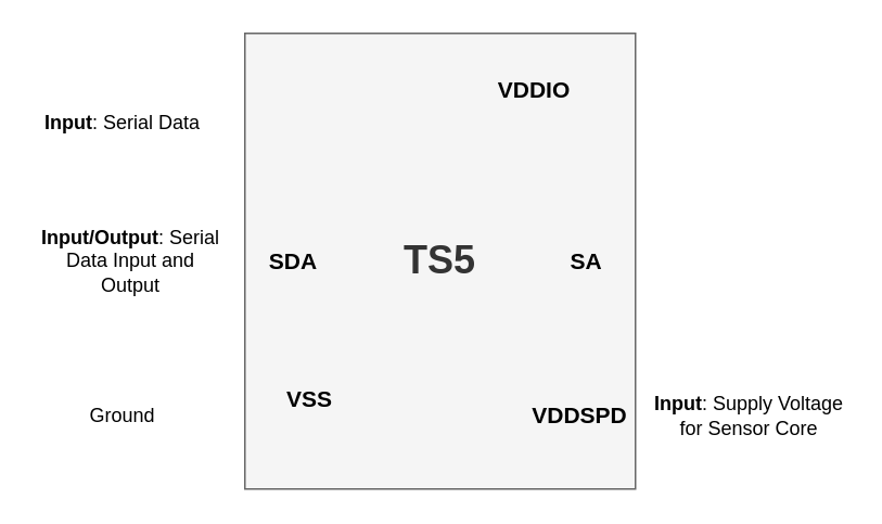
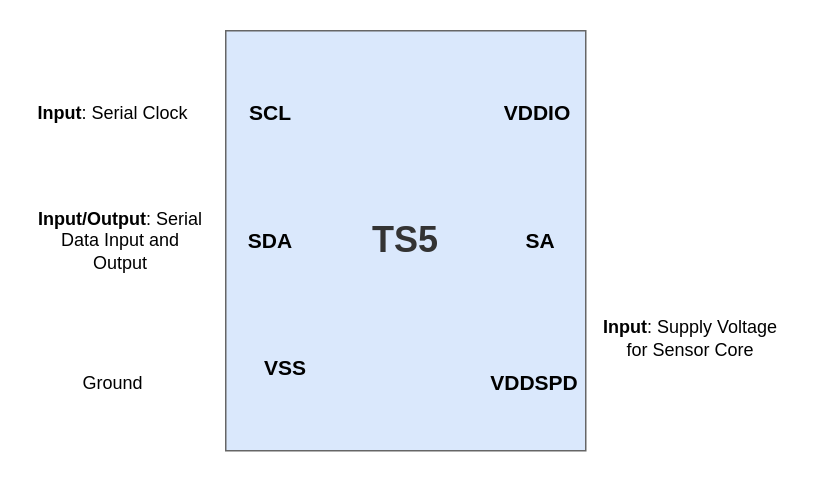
- <mxCell id="6" value="VDDIO" style="text;html=1;align=center;verticalAlign=middle;whiteSpace=wrap;rounded=0;fontStyle=1;fontSize=14;" vertex="1" parent="1"><mxGeometry x="298" y="40" width="60" height="30" as="geometry" /></mxCell>
+ <mxCell id="6" value="VDDIO" style="text;html=1;align=center;verticalAlign=middle;whiteSpace=wrap;rounded=0;fontStyle=1;fontSize=14;" vertex="1" parent="1"><mxGeometry x="328" y="60" width="60" height="30" as="geometry" /></mxCell>
- <mxCell id="9" value="&lt;b&gt;Input&lt;/b&gt;: Serial Data" style="text;html=1;align=center;verticalAlign=middle;whiteSpace=wrap;rounded=0;" vertex="1" parent="1"><mxGeometry x="20" y="60" width="110" height="30" as="geometry" /></mxCell>
+ <mxCell id="9" value="&lt;b&gt;Input&lt;/b&gt;: Serial Clock" style="text;html=1;align=center;verticalAlign=middle;whiteSpace=wrap;rounded=0;" vertex="1" parent="1"><mxGeometry x="20" y="60" width="110" height="30" as="geometry" /></mxCell>
+ <mxCell id="3" value="SCL" style="text;html=1;align=center;verticalAlign=middle;whiteSpace=wrap;rounded=0;fontStyle=1;fontSize=14;" vertex="1" parent="1"><mxGeometry x="150" y="60" width="60" height="30" as="geometry" /></mxCell>
- <mxCell id="2" value="&lt;b&gt;&lt;font style=&quot;font-size: 24px;&quot;&gt;TS5&lt;/font&gt;&lt;/b&gt;" style="rounded=0;whiteSpace=wrap;html=1;fillColor=#f5f5f5;fontColor=#333333;strokeColor=#666666;" vertex="1" parent="1"><mxGeometry x="150" y="20" width="240" height="280" as="geometry" /></mxCell>
+ <mxCell id="2" value="&lt;b&gt;&lt;font style=&quot;font-size: 24px;&quot;&gt;TS5&lt;/font&gt;&lt;/b&gt;" style="rounded=0;whiteSpace=wrap;html=1;fillColor=#dae8fc;fontColor=#333333;strokeColor=#666666;" vertex="1" parent="1"><mxGeometry x="150" y="20" width="240" height="280" as="geometry" /></mxCell>
- <mxCell id="12" value="&lt;b&gt;Input&lt;/b&gt;: Supply Voltage for Sensor Core" style="text;html=1;align=center;verticalAlign=middle;whiteSpace=wrap;rounded=0;" vertex="1" parent="1"><mxGeometry x="400" y="240" width="120" height="30" as="geometry" /></mxCell>
+ <mxCell id="12" value="&lt;b&gt;Input&lt;/b&gt;: Supply Voltage for Sensor Core" style="text;html=1;align=center;verticalAlign=middle;whiteSpace=wrap;rounded=0;" vertex="1" parent="1"><mxGeometry x="400" y="210" width="120" height="30" as="geometry" /></mxCell>
